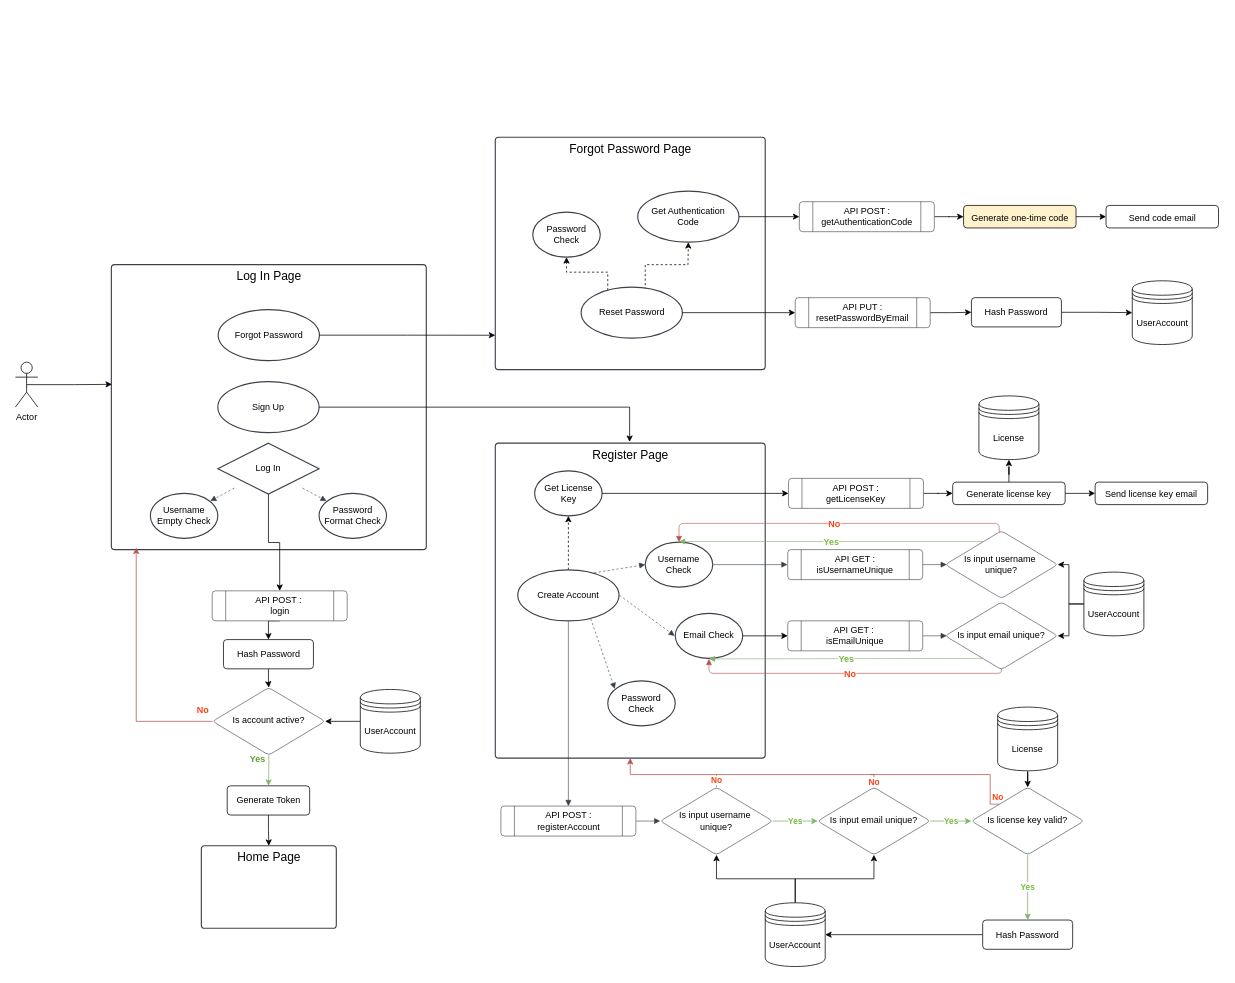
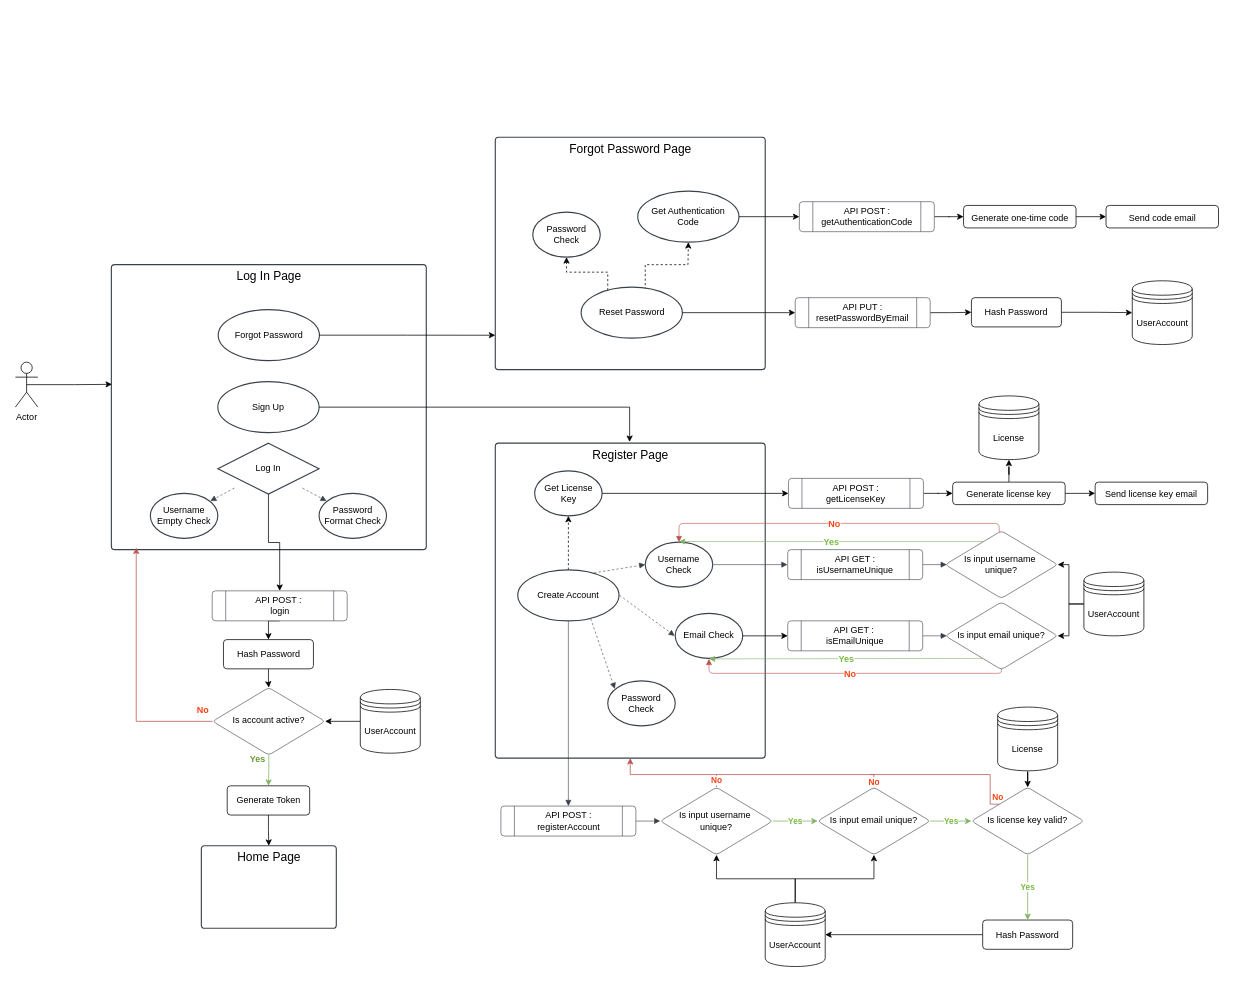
- <mxCell id="96" value="Generate one-time code" style="html=1;overflow=block;blockSpacing=1;whiteSpace=wrap;fontSize=12;fontFamily=Helvetica;spacing=9;rounded=1;absoluteArcSize=1;arcSize=9;strokeWidth=NaN;lucidId=pTEUjj1fshSb;fillColor=#fff2cc;" parent="1" vertex="1"><mxGeometry x="1284.5" y="273" width="150" height="30" as="geometry" /></mxCell>
+ <mxCell id="96" value="Generate one-time code" style="html=1;overflow=block;blockSpacing=1;whiteSpace=wrap;fontSize=12;fontFamily=Helvetica;spacing=9;rounded=1;absoluteArcSize=1;arcSize=9;strokeWidth=NaN;lucidId=pTEUjj1fshSb;" parent="1" vertex="1"><mxGeometry x="1284.5" y="273" width="150" height="30" as="geometry" /></mxCell>
